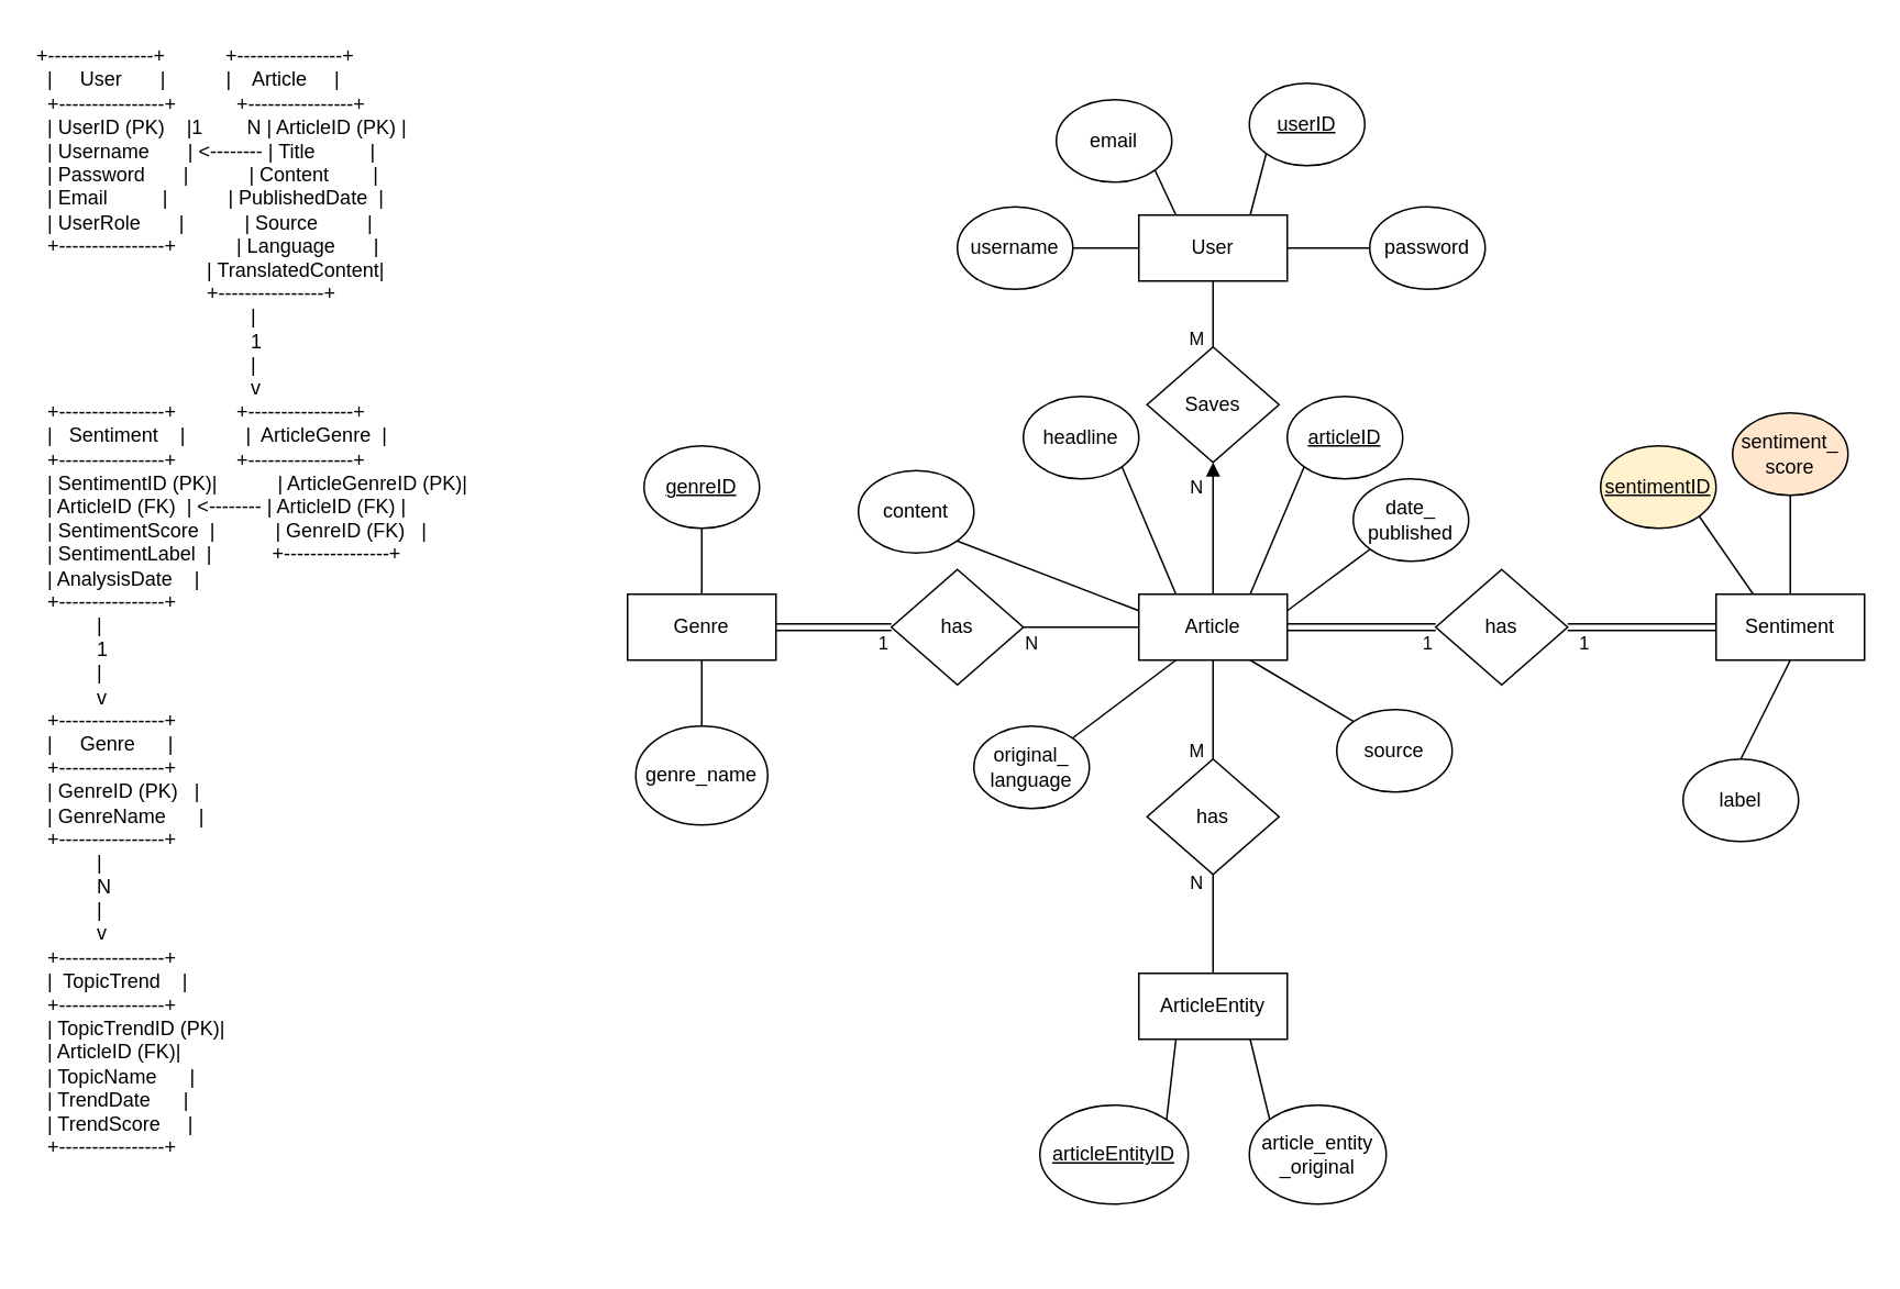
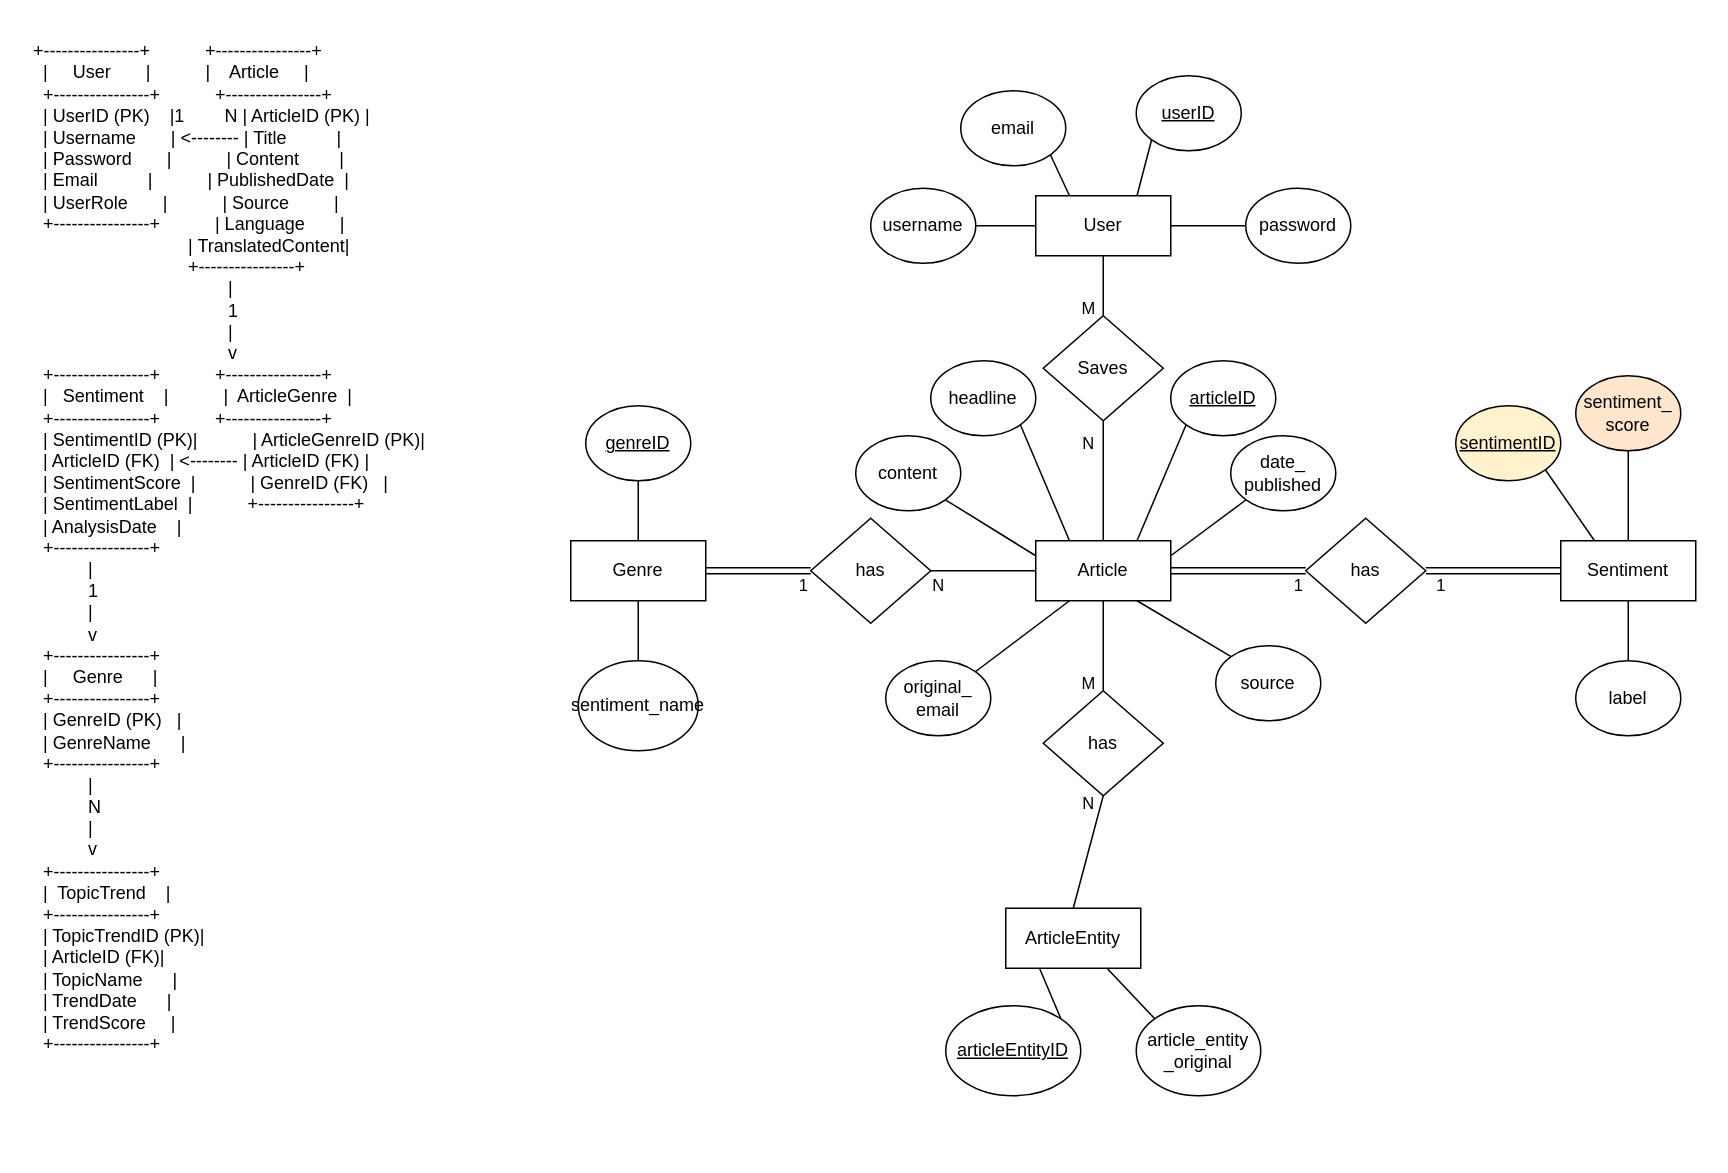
- <mxCell id="30" value="" style="endArrow=block;html=1;rounded=0;entryX=0.5;entryY=1;entryDx=0;entryDy=0;exitX=0.5;exitY=0;exitDx=0;exitDy=0;" edge="1" parent="1" source="9" target="16"><mxGeometry width="50" height="50" relative="1" as="geometry"><mxPoint x="920" y="175" as="sourcePoint" /><mxPoint x="970" y="125" as="targetPoint" /></mxGeometry></mxCell>
+ <mxCell id="30" value="" style="endArrow=none;html=1;rounded=0;entryX=0.5;entryY=1;entryDx=0;entryDy=0;exitX=0.5;exitY=0;exitDx=0;exitDy=0;" edge="1" parent="1" source="9" target="16"><mxGeometry width="50" height="50" relative="1" as="geometry"><mxPoint x="920" y="175" as="sourcePoint" /><mxPoint x="970" y="125" as="targetPoint" /></mxGeometry></mxCell>
- <mxCell id="60" value="content" style="ellipse;whiteSpace=wrap;html=1;fontStyle=0" vertex="1" parent="1"><mxGeometry x="520" y="285" width="70" height="50" as="geometry" /></mxCell>
+ <mxCell id="60" value="content" style="ellipse;whiteSpace=wrap;html=1;fontStyle=0" vertex="1" parent="1"><mxGeometry x="570" y="290" width="70" height="50" as="geometry" /></mxCell>
- <mxCell id="61" value="original_&lt;div&gt;language&lt;/div&gt;" style="ellipse;whiteSpace=wrap;html=1;fontStyle=0" vertex="1" parent="1"><mxGeometry x="590" y="440" width="70" height="50" as="geometry" /></mxCell>
+ <mxCell id="61" value="original_&lt;div&gt;email&lt;/div&gt;" style="ellipse;whiteSpace=wrap;html=1;fontStyle=0" vertex="1" parent="1"><mxGeometry x="590" y="440" width="70" height="50" as="geometry" /></mxCell>
- <mxCell id="48" value="genre_name" style="ellipse;whiteSpace=wrap;html=1;fontStyle=0" vertex="1" parent="1"><mxGeometry x="385" y="440" width="80" height="60" as="geometry" /></mxCell>
+ <mxCell id="48" value="sentiment_name" style="ellipse;whiteSpace=wrap;html=1;fontStyle=0" vertex="1" parent="1"><mxGeometry x="385" y="440" width="80" height="60" as="geometry" /></mxCell>
- <mxCell id="58" value="label" style="ellipse;whiteSpace=wrap;html=1;fontStyle=0" vertex="1" parent="1"><mxGeometry x="1020" y="460" width="70" height="50" as="geometry" /></mxCell>
+ <mxCell id="58" value="label" style="ellipse;whiteSpace=wrap;html=1;fontStyle=0" vertex="1" parent="1"><mxGeometry x="1050" y="440" width="70" height="50" as="geometry" /></mxCell>
- <mxCell id="12" value="ArticleEntity" style="rounded=0;whiteSpace=wrap;html=1;" vertex="1" parent="1"><mxGeometry x="690" y="590" width="90" height="40" as="geometry" /></mxCell>
+ <mxCell id="12" value="ArticleEntity" style="rounded=0;whiteSpace=wrap;html=1;" vertex="1" parent="1"><mxGeometry x="670" y="605" width="90" height="40" as="geometry" /></mxCell>
